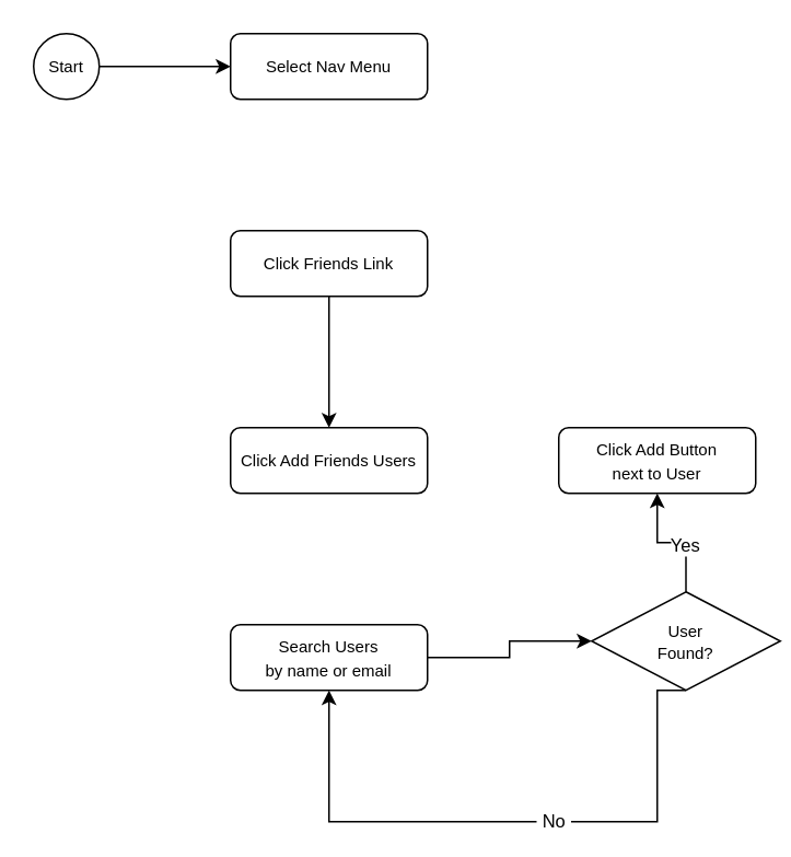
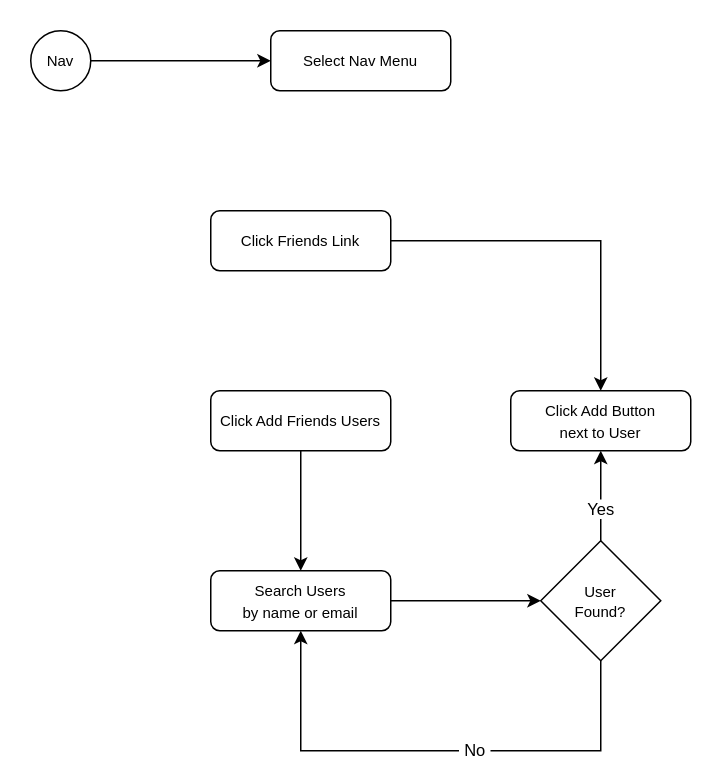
- <mxCell id="3" value="&lt;p style=&quot;line-height: 90%;&quot;&gt;&lt;font style=&quot;font-size: 10px;&quot;&gt;Start&lt;/font&gt;&lt;/p&gt;" style="ellipse;whiteSpace=wrap;html=1;aspect=fixed;" vertex="1" parent="1"><mxGeometry x="20" y="20" width="40" height="40" as="geometry" /></mxCell>
+ <mxCell id="3" value="&lt;p style=&quot;line-height: 90%;&quot;&gt;&lt;font style=&quot;font-size: 10px;&quot;&gt;Nav&lt;/font&gt;&lt;/p&gt;" style="ellipse;whiteSpace=wrap;html=1;aspect=fixed;" vertex="1" parent="1"><mxGeometry x="20" y="20" width="40" height="40" as="geometry" /></mxCell>
- <mxCell id="4" value="&lt;font style=&quot;font-size: 10px;&quot;&gt;Select Nav Menu&lt;/font&gt;" style="rounded=1;whiteSpace=wrap;html=1;" vertex="1" parent="1"><mxGeometry x="140" y="20" width="120" height="40" as="geometry" /></mxCell>
+ <mxCell id="4" value="&lt;font style=&quot;font-size: 10px;&quot;&gt;Select Nav Menu&lt;/font&gt;" style="rounded=1;whiteSpace=wrap;html=1;" vertex="1" parent="1"><mxGeometry x="180" y="20" width="120" height="40" as="geometry" /></mxCell>
- <mxCell id="5" value="" style="edgeStyle=orthogonalEdgeStyle;rounded=0;orthogonalLoop=1;jettySize=auto;html=1;" edge="1" parent="1" source="6" target="8"><mxGeometry relative="1" as="geometry" /></mxCell>
+ <mxCell id="5" value="" style="edgeStyle=orthogonalEdgeStyle;rounded=0;orthogonalLoop=1;jettySize=auto;html=1;" edge="1" parent="1" source="6" target="16"><mxGeometry relative="1" as="geometry" /></mxCell>
+ <mxCell id="7" value="" style="edgeStyle=orthogonalEdgeStyle;rounded=0;orthogonalLoop=1;jettySize=auto;html=1;" edge="1" parent="1" source="8" target="10"><mxGeometry relative="1" as="geometry" /></mxCell>
- <mxCell id="15" value="&lt;p style=&quot;line-height: 0%;&quot;&gt;&lt;span style=&quot;font-size: 10px; background-color: initial;&quot;&gt;User&lt;/span&gt;&lt;br&gt;&lt;/p&gt;&lt;p style=&quot;line-height: 0%;&quot;&gt;&lt;span style=&quot;font-size: 10px; background-color: initial;&quot;&gt;Found?&lt;/span&gt;&lt;/p&gt;" style="rhombus;whiteSpace=wrap;html=1;" vertex="1" parent="1"><mxGeometry x="360" y="360" width="115" height="60" as="geometry" /></mxCell>
+ <mxCell id="15" value="&lt;p style=&quot;line-height: 0%;&quot;&gt;&lt;span style=&quot;font-size: 10px; background-color: initial;&quot;&gt;User&lt;/span&gt;&lt;br&gt;&lt;/p&gt;&lt;p style=&quot;line-height: 0%;&quot;&gt;&lt;span style=&quot;font-size: 10px; background-color: initial;&quot;&gt;Found?&lt;/span&gt;&lt;/p&gt;" style="rhombus;whiteSpace=wrap;html=1;" vertex="1" parent="1"><mxGeometry x="360" y="360" width="80" height="80" as="geometry" /></mxCell>
